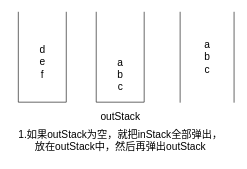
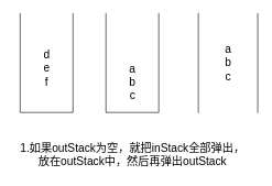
- <mxCell id="6" value="outStack" style="text;html=1;resizable=0;autosize=1;align=center;verticalAlign=middle;points=[];fillColor=none;strokeColor=none;rounded=0;fontSize=17;" parent="1" vertex="1"><mxGeometry x="160" y="180" width="80" height="30" as="geometry" /></mxCell>
